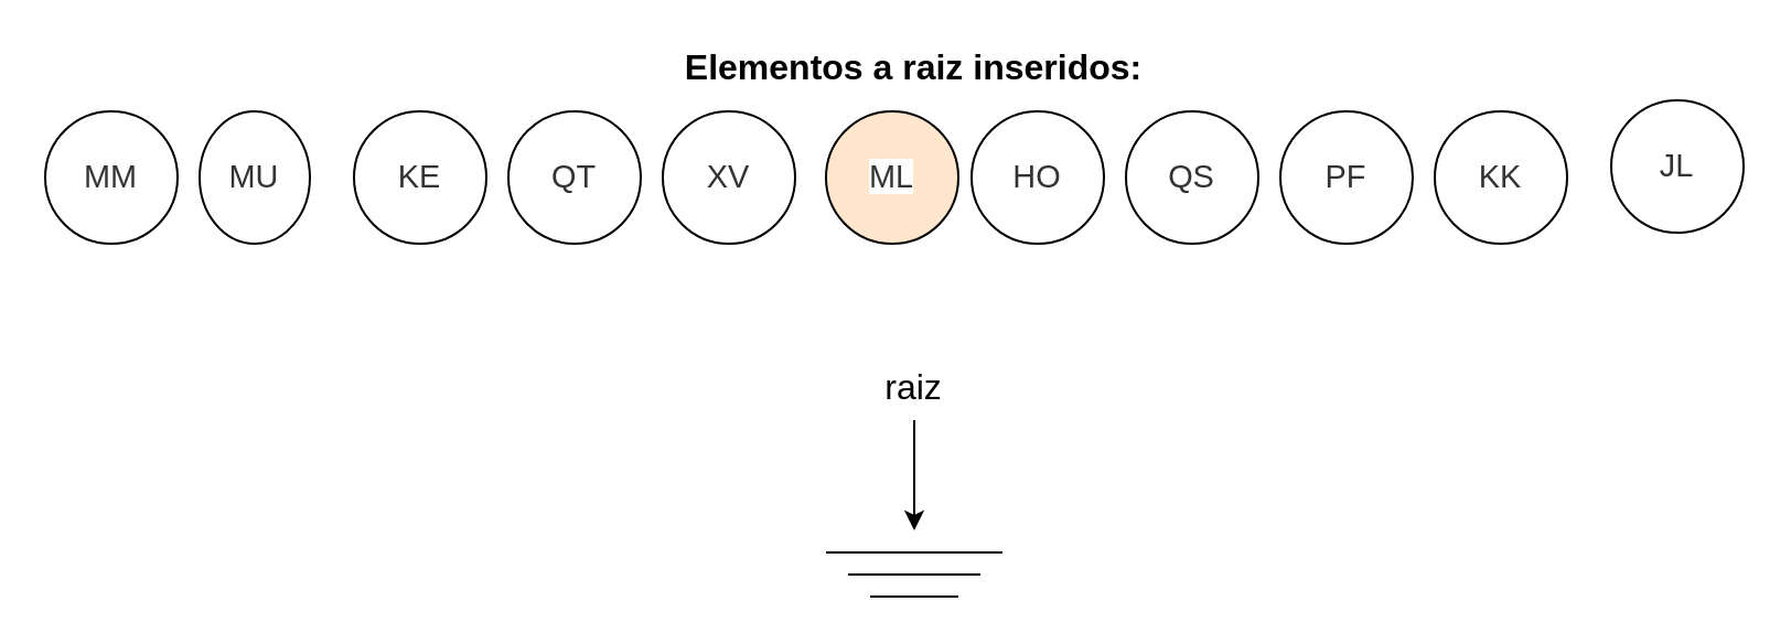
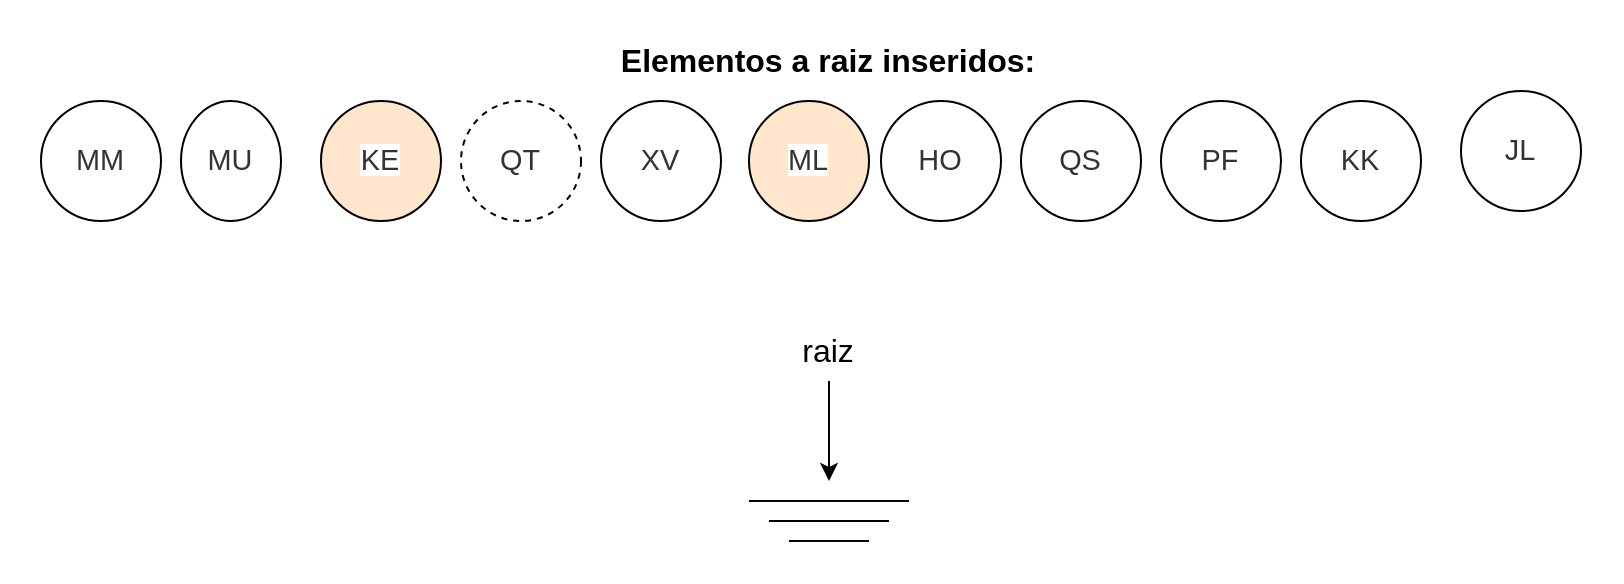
- <mxCell id="6" value="&lt;span style=&quot;color: rgb(51, 51, 51); font-family: sans-serif, sans-serif; font-size: 14.44px; text-align: left; background-color: rgb(255, 255, 255);&quot;&gt;KE&lt;/span&gt;" style="ellipse;whiteSpace=wrap;html=1;aspect=fixed;" vertex="1" parent="1"><mxGeometry x="160" y="50" width="60" height="60" as="geometry" /></mxCell>
+ <mxCell id="6" value="&lt;span style=&quot;color: rgb(51, 51, 51); font-family: sans-serif, sans-serif; font-size: 14.44px; text-align: left; background-color: rgb(255, 255, 255);&quot;&gt;KE&lt;/span&gt;" style="ellipse;whiteSpace=wrap;html=1;aspect=fixed;fillColor=#ffe6cc;" vertex="1" parent="1"><mxGeometry x="160" y="50" width="60" height="60" as="geometry" /></mxCell>
- <mxCell id="7" value="&lt;span style=&quot;color: rgb(51, 51, 51); font-family: sans-serif, sans-serif; font-size: 14.44px; text-align: left; background-color: rgb(255, 255, 255);&quot;&gt;QT&lt;/span&gt;" style="ellipse;whiteSpace=wrap;html=1;aspect=fixed;" vertex="1" parent="1"><mxGeometry x="230" y="50" width="60" height="60" as="geometry" /></mxCell>
+ <mxCell id="7" value="&lt;span style=&quot;color: rgb(51, 51, 51); font-family: sans-serif, sans-serif; font-size: 14.44px; text-align: left; background-color: rgb(255, 255, 255);&quot;&gt;QT&lt;/span&gt;" style="ellipse;whiteSpace=wrap;html=1;aspect=fixed;dashed=1;" vertex="1" parent="1"><mxGeometry x="230" y="50" width="60" height="60" as="geometry" /></mxCell>
